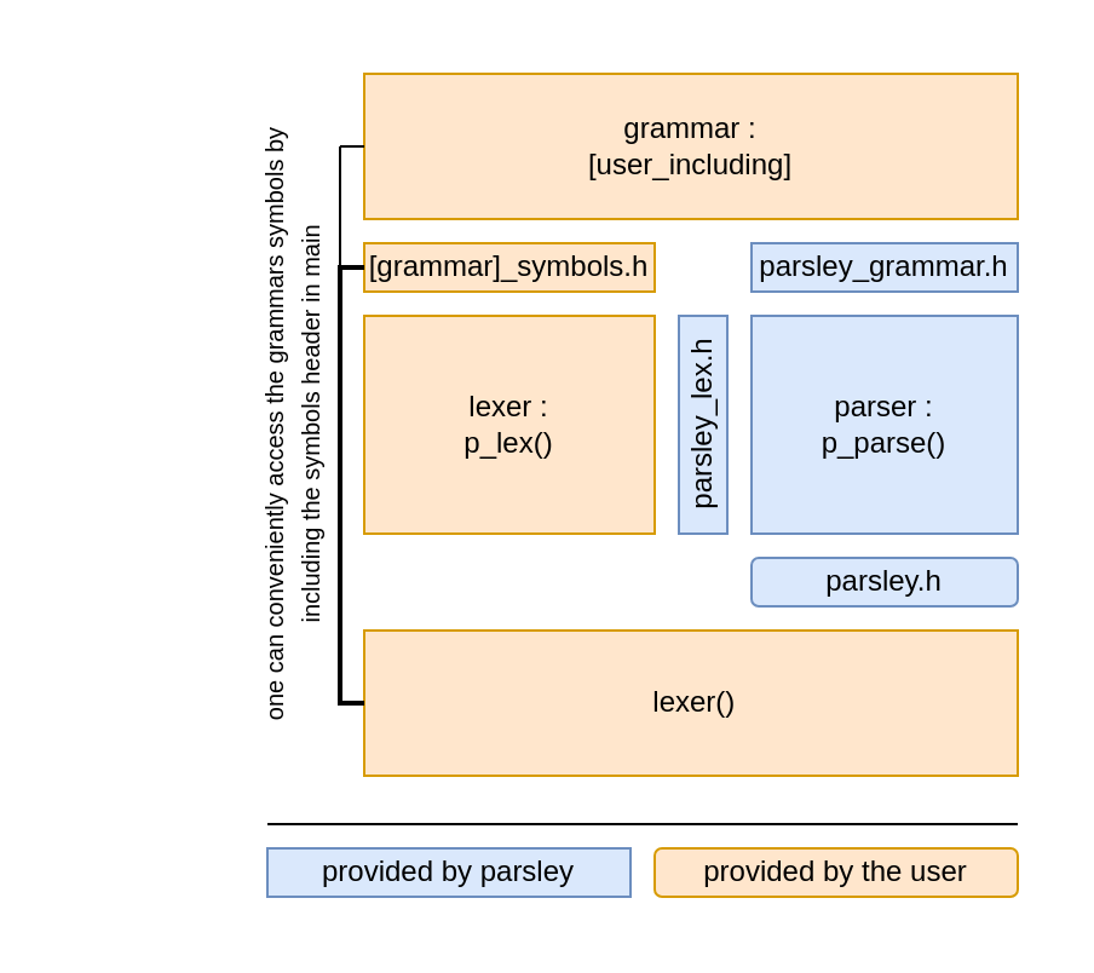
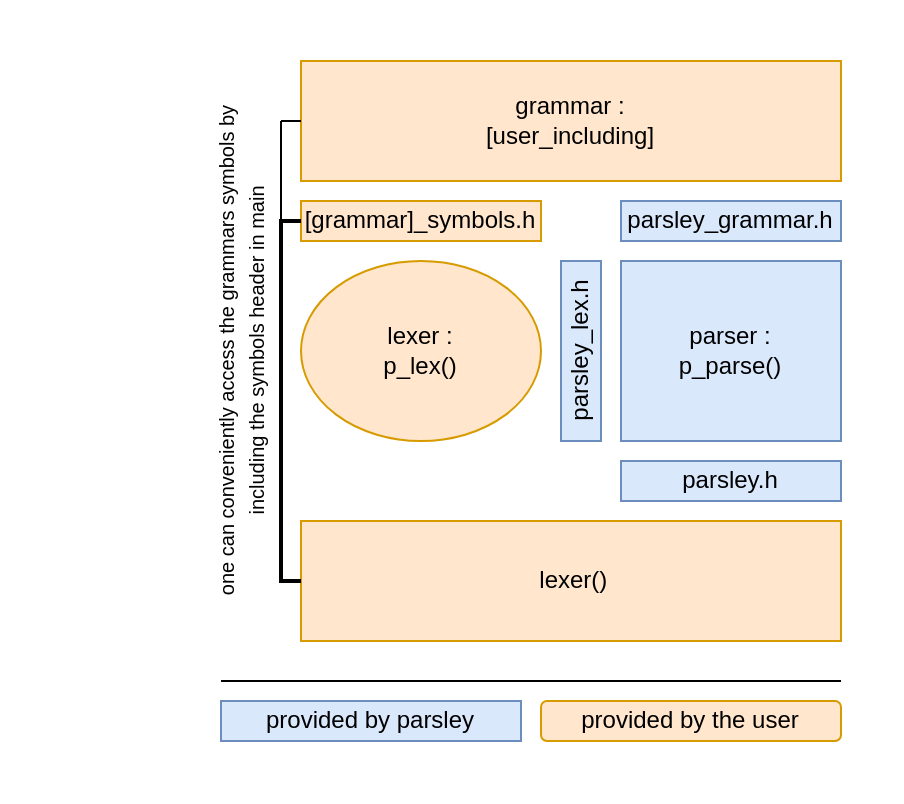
- <mxCell id="5" value="&lt;div&gt;lexer :&lt;/div&gt;&lt;div&gt;p_lex()&lt;/div&gt;" style="rounded=0;whiteSpace=wrap;html=1;fillColor=#ffe6cc;strokeColor=#d79b00;" parent="2" vertex="1"><mxGeometry x="130" y="110" width="120" height="90" as="geometry" /></mxCell>
+ <mxCell id="5" value="&lt;div&gt;lexer :&lt;/div&gt;&lt;div&gt;p_lex()&lt;/div&gt;" style="ellipse;whiteSpace=wrap;html=1;fillColor=#ffe6cc;strokeColor=#d79b00;" parent="2" vertex="1"><mxGeometry x="130" y="110" width="120" height="90" as="geometry" /></mxCell>
- <mxCell id="10" value="parsley.h" style="whiteSpace=wrap;html=1;fillColor=#dae8fc;strokeColor=#6c8ebf;rounded=1;" parent="2" vertex="1"><mxGeometry x="290" y="210" width="110" height="20" as="geometry" /></mxCell>
+ <mxCell id="10" value="parsley.h" style="rounded=0;whiteSpace=wrap;html=1;fillColor=#dae8fc;strokeColor=#6c8ebf;" parent="2" vertex="1"><mxGeometry x="290" y="210" width="110" height="20" as="geometry" /></mxCell>
